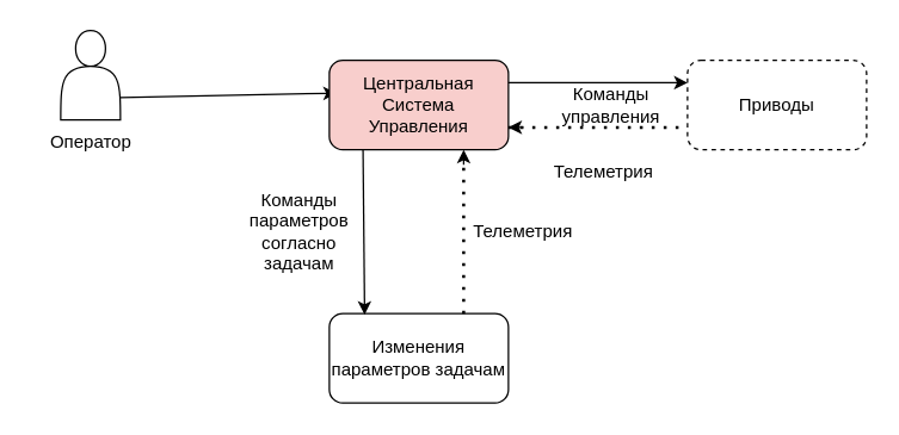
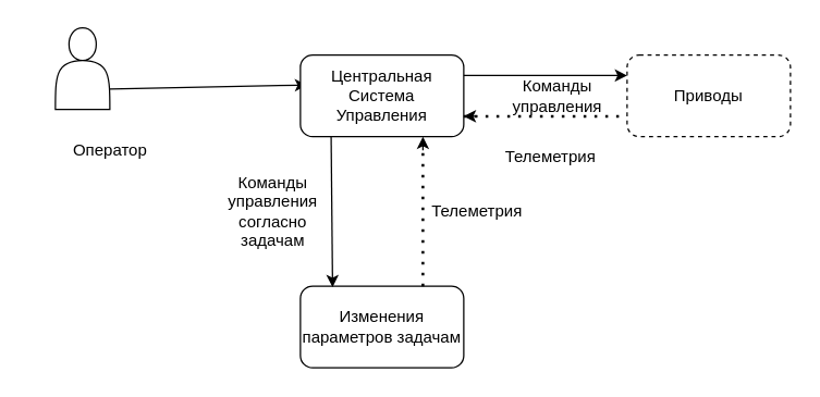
- <mxCell id="3" value="Центральная Система Управления" style="rounded=1;whiteSpace=wrap;html=1;fillColor=#f8cecc;" vertex="1" parent="1"><mxGeometry x="220" y="40" width="120" height="60" as="geometry" /></mxCell>
+ <mxCell id="3" value="Центральная Система Управления" style="rounded=1;whiteSpace=wrap;html=1;" vertex="1" parent="1"><mxGeometry x="220" y="40" width="120" height="60" as="geometry" /></mxCell>
- <mxCell id="9" value="Оператор" style="text;html=1;align=center;verticalAlign=middle;resizable=0;points=[];autosize=1;strokeColor=none;fillColor=none;" vertex="1" parent="1"><mxGeometry x="20" y="80" width="80" height="30" as="geometry" /></mxCell>
+ <mxCell id="9" value="Оператор" style="text;html=1;align=center;verticalAlign=middle;resizable=0;points=[];autosize=1;strokeColor=none;fillColor=none;" vertex="1" parent="1"><mxGeometry x="40" y="95" width="80" height="30" as="geometry" /></mxCell>
- <mxCell id="15" value="Команды параметров согласно задачам" style="text;html=1;align=center;verticalAlign=middle;whiteSpace=wrap;rounded=0;" vertex="1" parent="1"><mxGeometry x="170" y="140" width="60" height="30" as="geometry" /></mxCell>
+ <mxCell id="15" value="Команды управления согласно задачам" style="text;html=1;align=center;verticalAlign=middle;whiteSpace=wrap;rounded=0;" vertex="1" parent="1"><mxGeometry x="170" y="140" width="60" height="30" as="geometry" /></mxCell>
